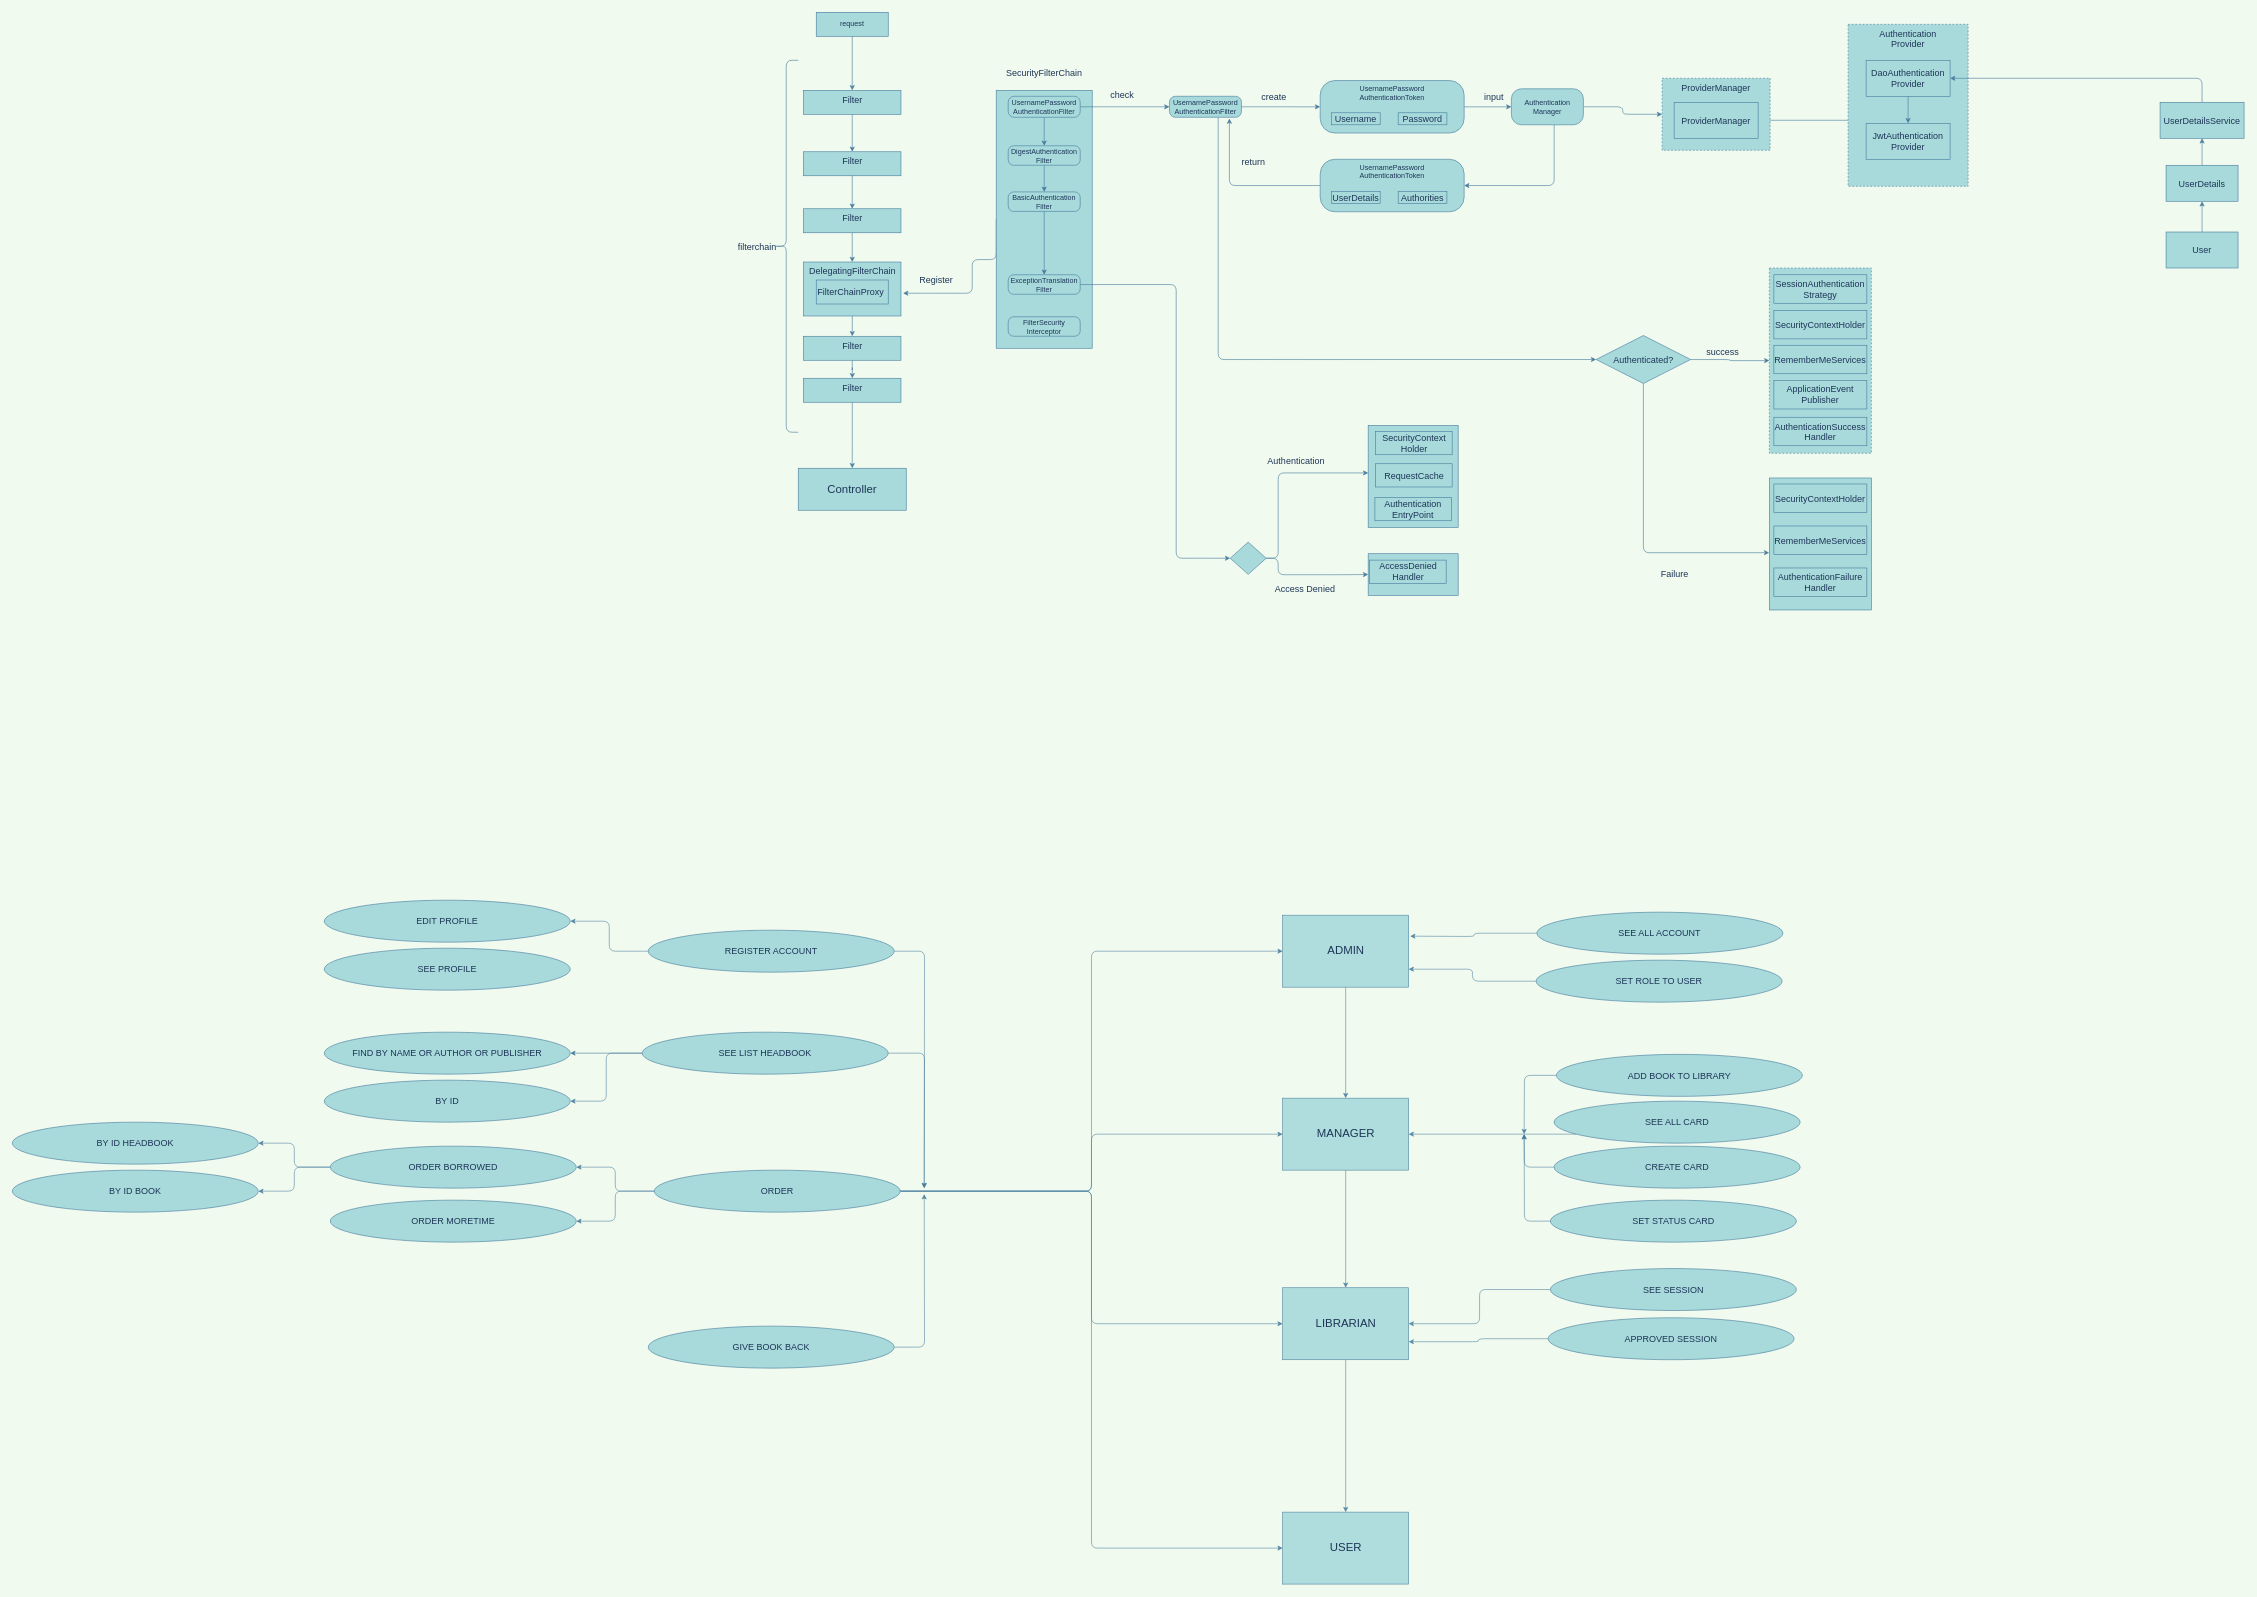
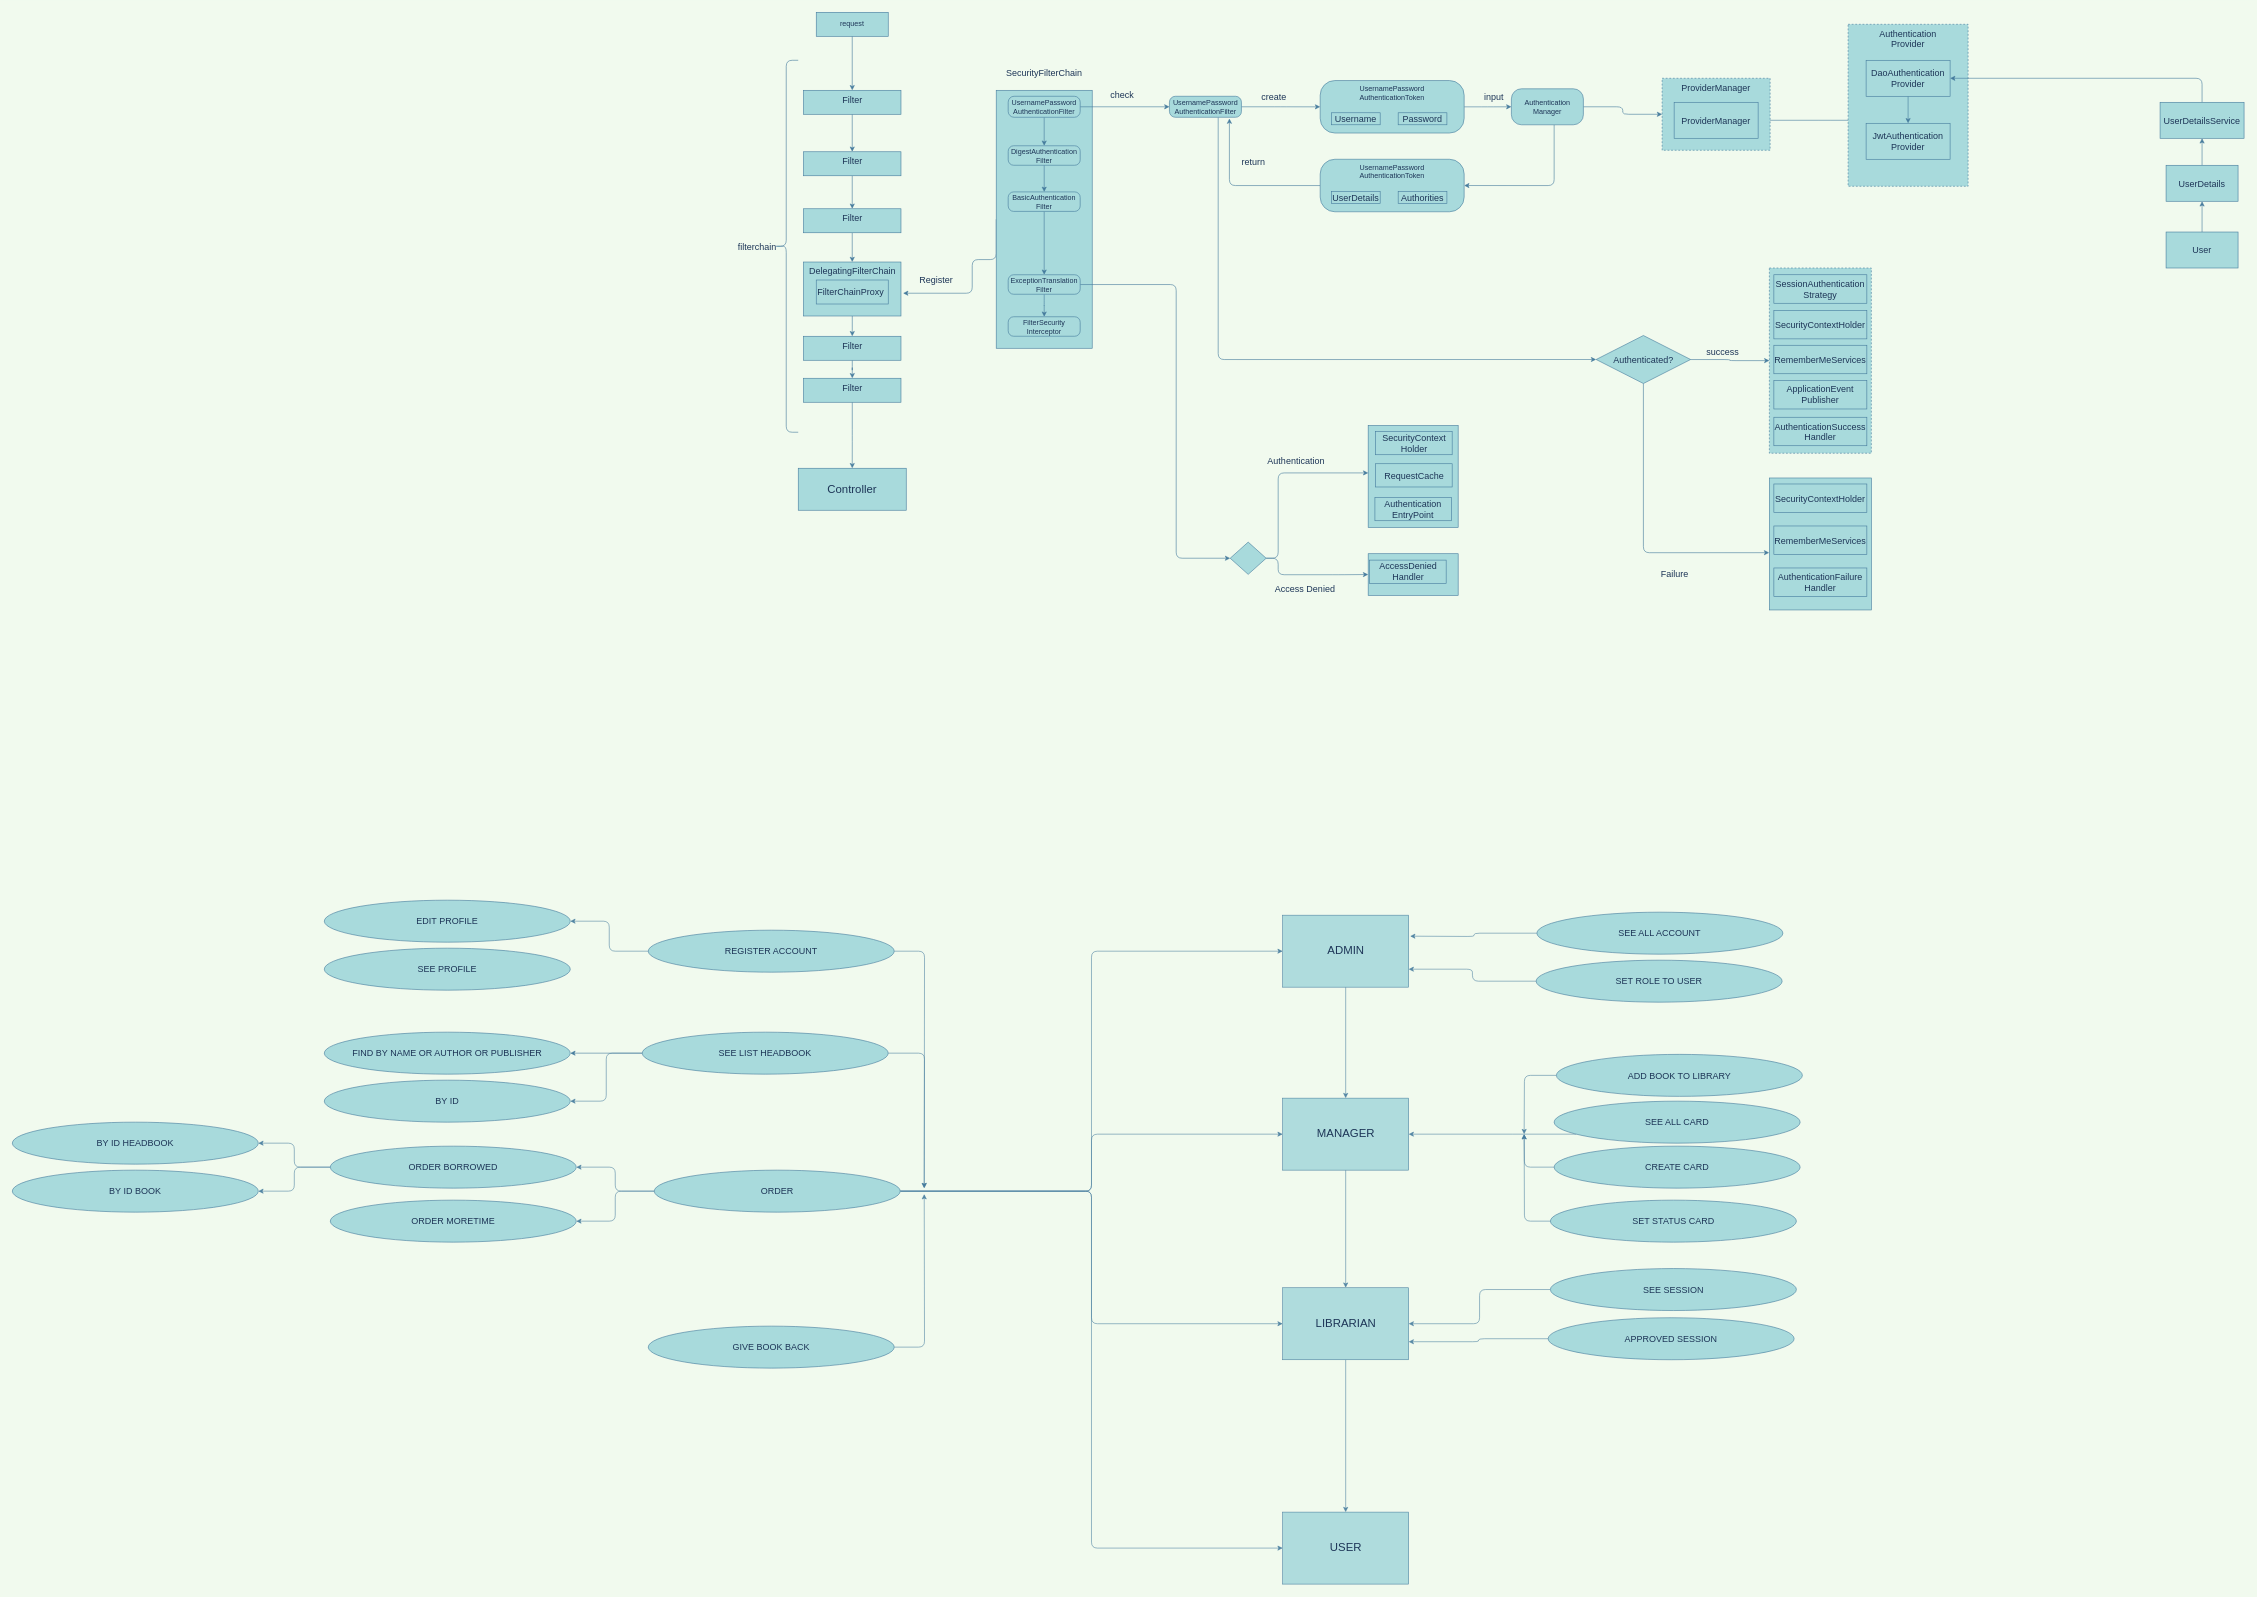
+ <mxCell id="22" value="" style="edgeStyle=orthogonalEdgeStyle;curved=0;rounded=1;sketch=0;orthogonalLoop=1;jettySize=auto;html=1;strokeColor=#457B9D;fillColor=#A8DADC;fontSize=15;fontColor=#1D3557;" edge="1" parent="1" source="24" target="25"><mxGeometry relative="1" as="geometry" /></mxCell>
